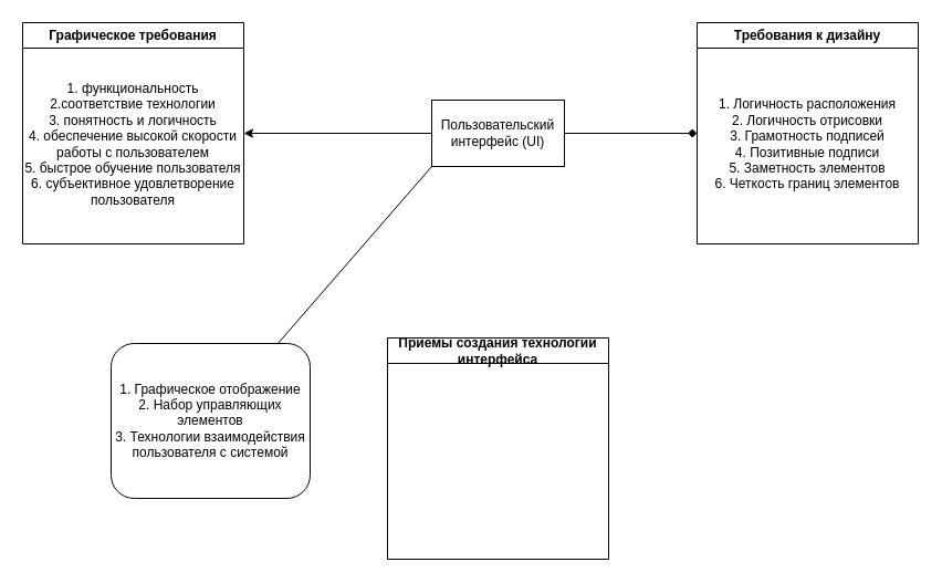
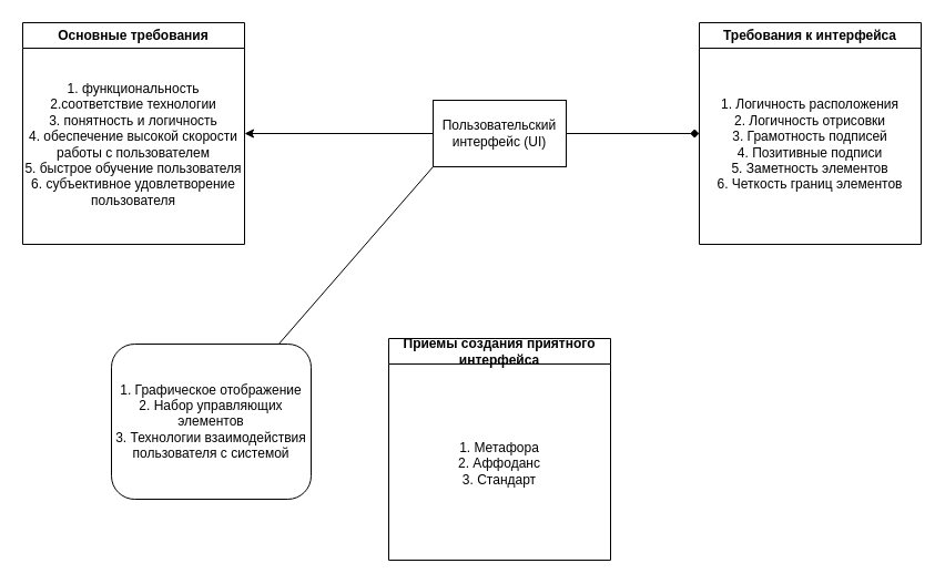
- <mxCell id="5" value="Графическое требования" style="swimlane;whiteSpace=wrap;html=1;" vertex="1" parent="1"><mxGeometry x="20" y="20" width="200" height="200" as="geometry" /></mxCell>
+ <mxCell id="5" value="Основные требования" style="swimlane;whiteSpace=wrap;html=1;" vertex="1" parent="1"><mxGeometry x="20" y="20" width="200" height="200" as="geometry" /></mxCell>
- <mxCell id="7" value="Требования к дизайну" style="swimlane;whiteSpace=wrap;html=1;" vertex="1" parent="1"><mxGeometry x="630" y="20" width="200" height="200" as="geometry" /></mxCell>
+ <mxCell id="7" value="Требования к интерфейса" style="swimlane;whiteSpace=wrap;html=1;" vertex="1" parent="1"><mxGeometry x="630" y="20" width="200" height="200" as="geometry" /></mxCell>
- <mxCell id="9" value="Приемы создания технологии интерфейса" style="swimlane;whiteSpace=wrap;html=1;" vertex="1" parent="1"><mxGeometry x="350" y="305" width="200" height="200" as="geometry" /></mxCell>
+ <mxCell id="9" value="Приемы создания приятного интерфейса" style="swimlane;whiteSpace=wrap;html=1;" vertex="1" parent="1"><mxGeometry x="350" y="305" width="200" height="200" as="geometry" /></mxCell>
+ <mxCell id="10" value="1. Метафора&lt;div&gt;2. Аффоданс&lt;/div&gt;&lt;div&gt;3. Стандарт&lt;/div&gt;" style="text;html=1;align=center;verticalAlign=middle;whiteSpace=wrap;rounded=0;" vertex="1" parent="9"><mxGeometry y="25" width="200" height="175" as="geometry" /></mxCell>
